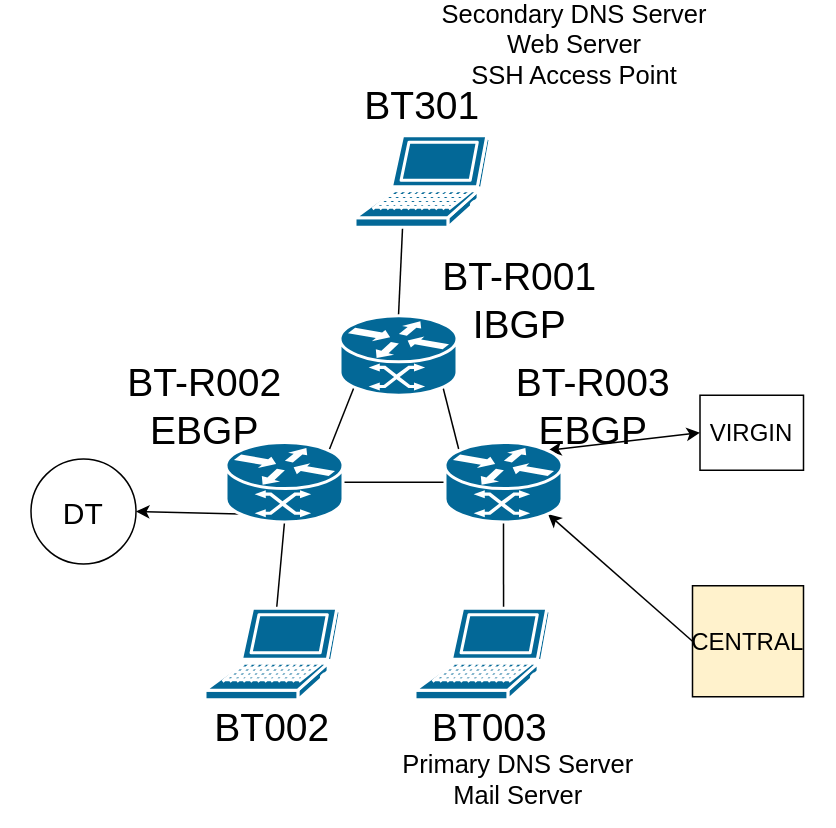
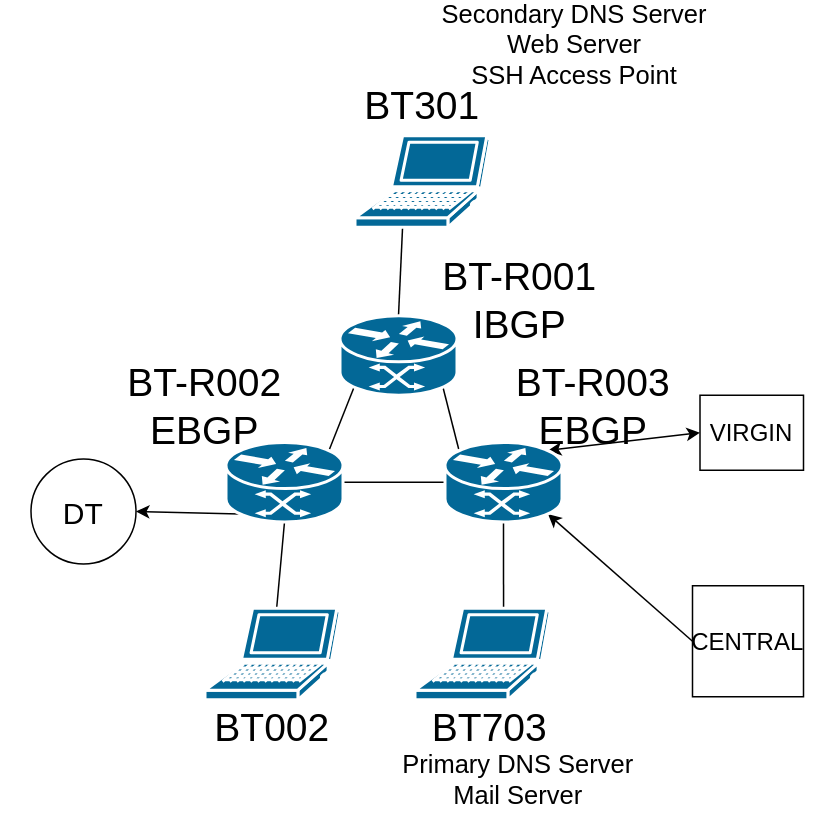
- <mxCell id="15" value="CENTRAL" style="whiteSpace=wrap;html=1;aspect=fixed;fontSize=16;fillColor=#fff2cc;" parent="1" vertex="1"><mxGeometry x="461" y="390" width="74" height="74" as="geometry" /></mxCell>
+ <mxCell id="15" value="CENTRAL" style="whiteSpace=wrap;html=1;aspect=fixed;fontSize=16;" parent="1" vertex="1"><mxGeometry x="461" y="390" width="74" height="74" as="geometry" /></mxCell>
- <mxCell id="24" value="BT003" style="text;html=1;strokeColor=none;fillColor=none;align=center;verticalAlign=middle;whiteSpace=wrap;rounded=0;fontSize=26;" parent="22" vertex="1"><mxGeometry x="30" y="70" width="40" height="20" as="geometry" /></mxCell>
+ <mxCell id="24" value="BT703" style="text;html=1;strokeColor=none;fillColor=none;align=center;verticalAlign=middle;whiteSpace=wrap;rounded=0;fontSize=26;" parent="22" vertex="1"><mxGeometry x="30" y="70" width="40" height="20" as="geometry" /></mxCell>
